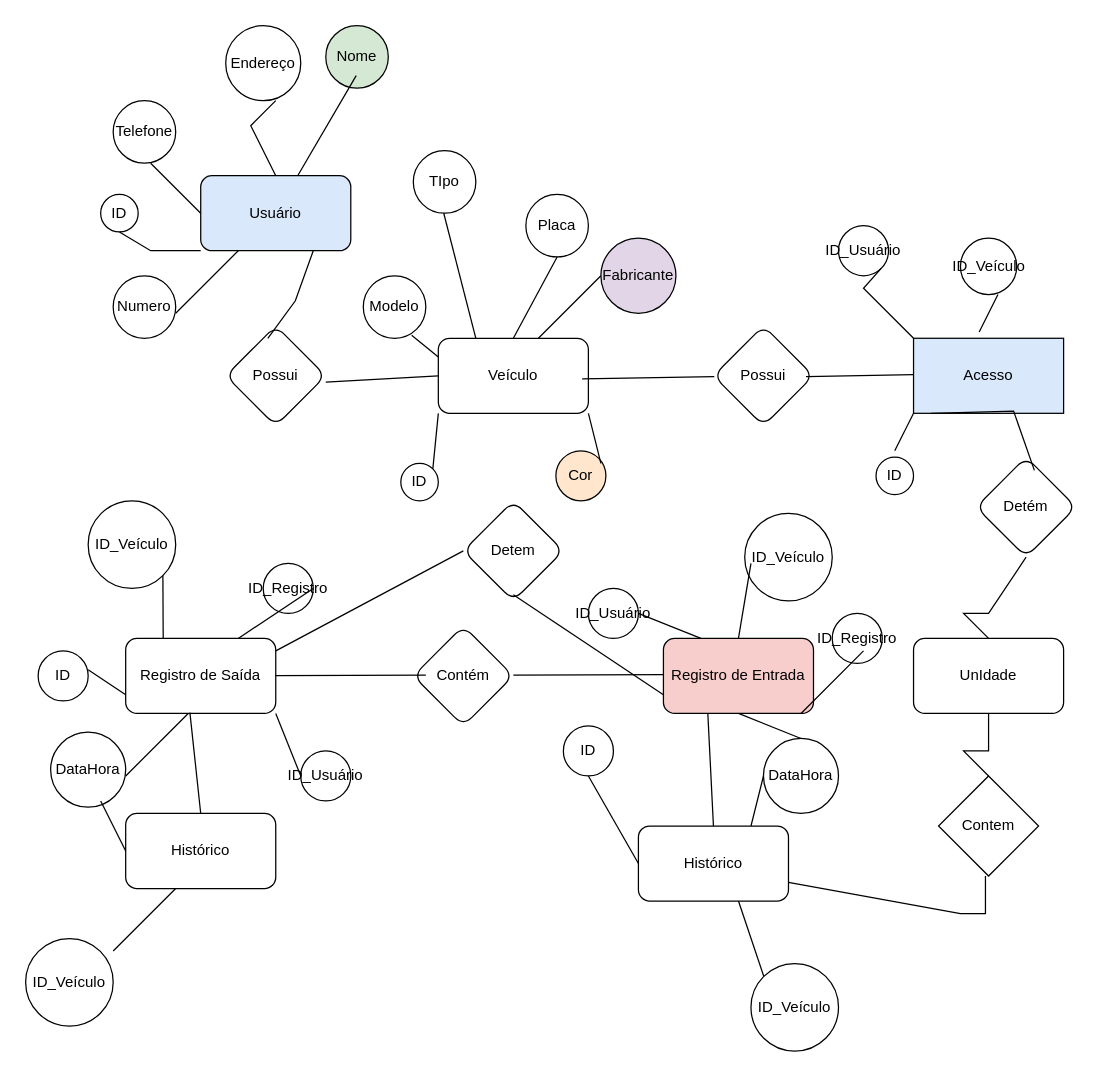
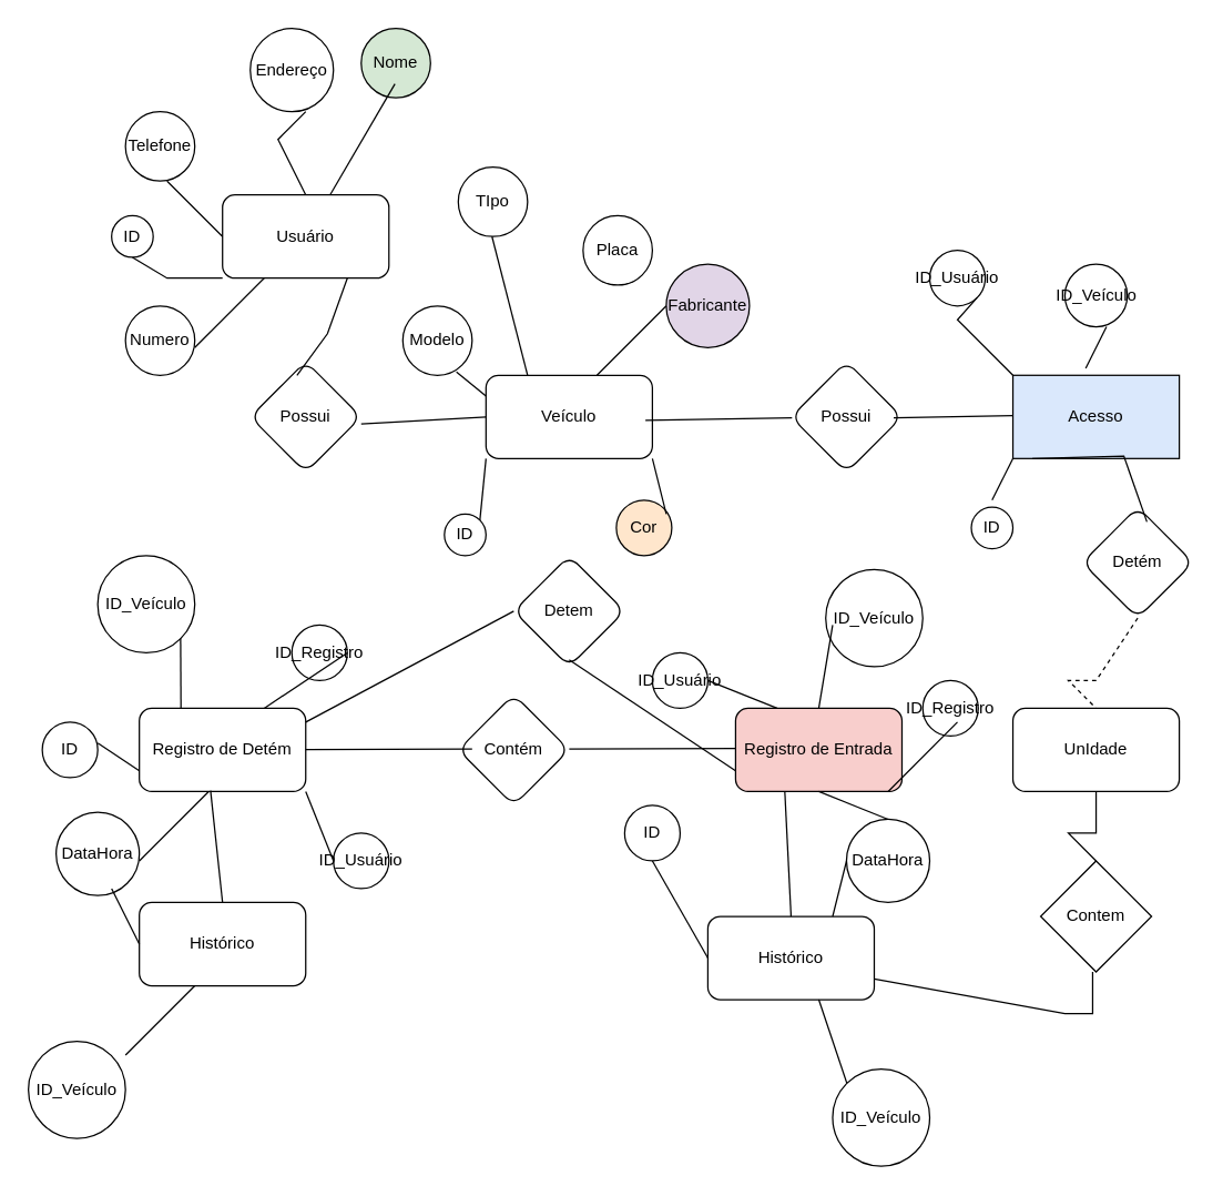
- <mxCell id="2" value="Usuário" style="rounded=1;whiteSpace=wrap;html=1;fillColor=#dae8fc;" vertex="1" parent="1"><mxGeometry x="160" y="140" width="120" height="60" as="geometry" /></mxCell>
+ <mxCell id="2" value="Usuário" style="rounded=1;whiteSpace=wrap;html=1;" vertex="1" parent="1"><mxGeometry x="160" y="140" width="120" height="60" as="geometry" /></mxCell>
- <mxCell id="59" value="" style="endArrow=none;html=1;rounded=0;exitX=0.5;exitY=1;exitDx=0;exitDy=0;entryX=0.5;entryY=0;entryDx=0;entryDy=0;" edge="1" parent="1" source="23" target="4"><mxGeometry width="50" height="50" relative="1" as="geometry"><mxPoint x="395" y="244.33" as="sourcePoint" /><mxPoint x="435" y="244.33" as="targetPoint" /><Array as="points" /></mxGeometry></mxCell>
- <mxCell id="50" value="" style="endArrow=none;html=1;rounded=0;entryX=0.5;entryY=0;entryDx=0;entryDy=0;exitX=0.5;exitY=1;exitDx=0;exitDy=0;" edge="1" parent="1" source="15" target="8"><mxGeometry width="50" height="50" relative="1" as="geometry"><mxPoint x="790" y="439" as="sourcePoint" /><mxPoint x="843" y="500" as="targetPoint" /><Array as="points"><mxPoint x="790" y="490" /><mxPoint x="770" y="490" /></Array></mxGeometry></mxCell>
+ <mxCell id="50" value="" style="endArrow=none;html=1;rounded=0;entryX=0.5;entryY=0;entryDx=0;entryDy=0;exitX=0.5;exitY=1;exitDx=0;exitDy=0;dashed=1;" edge="1" parent="1" source="15" target="8"><mxGeometry width="50" height="50" relative="1" as="geometry"><mxPoint x="790" y="439" as="sourcePoint" /><mxPoint x="843" y="500" as="targetPoint" /><Array as="points"><mxPoint x="790" y="490" /><mxPoint x="770" y="490" /></Array></mxGeometry></mxCell>
- <mxCell id="7" value="Registro de Saída" style="whiteSpace=wrap;html=1;rounded=1;" vertex="1" parent="1"><mxGeometry x="100" y="510" width="120" height="60" as="geometry" /></mxCell>
+ <mxCell id="7" value="Registro de Detém" style="whiteSpace=wrap;html=1;rounded=1;" vertex="1" parent="1"><mxGeometry x="100" y="510" width="120" height="60" as="geometry" /></mxCell>
